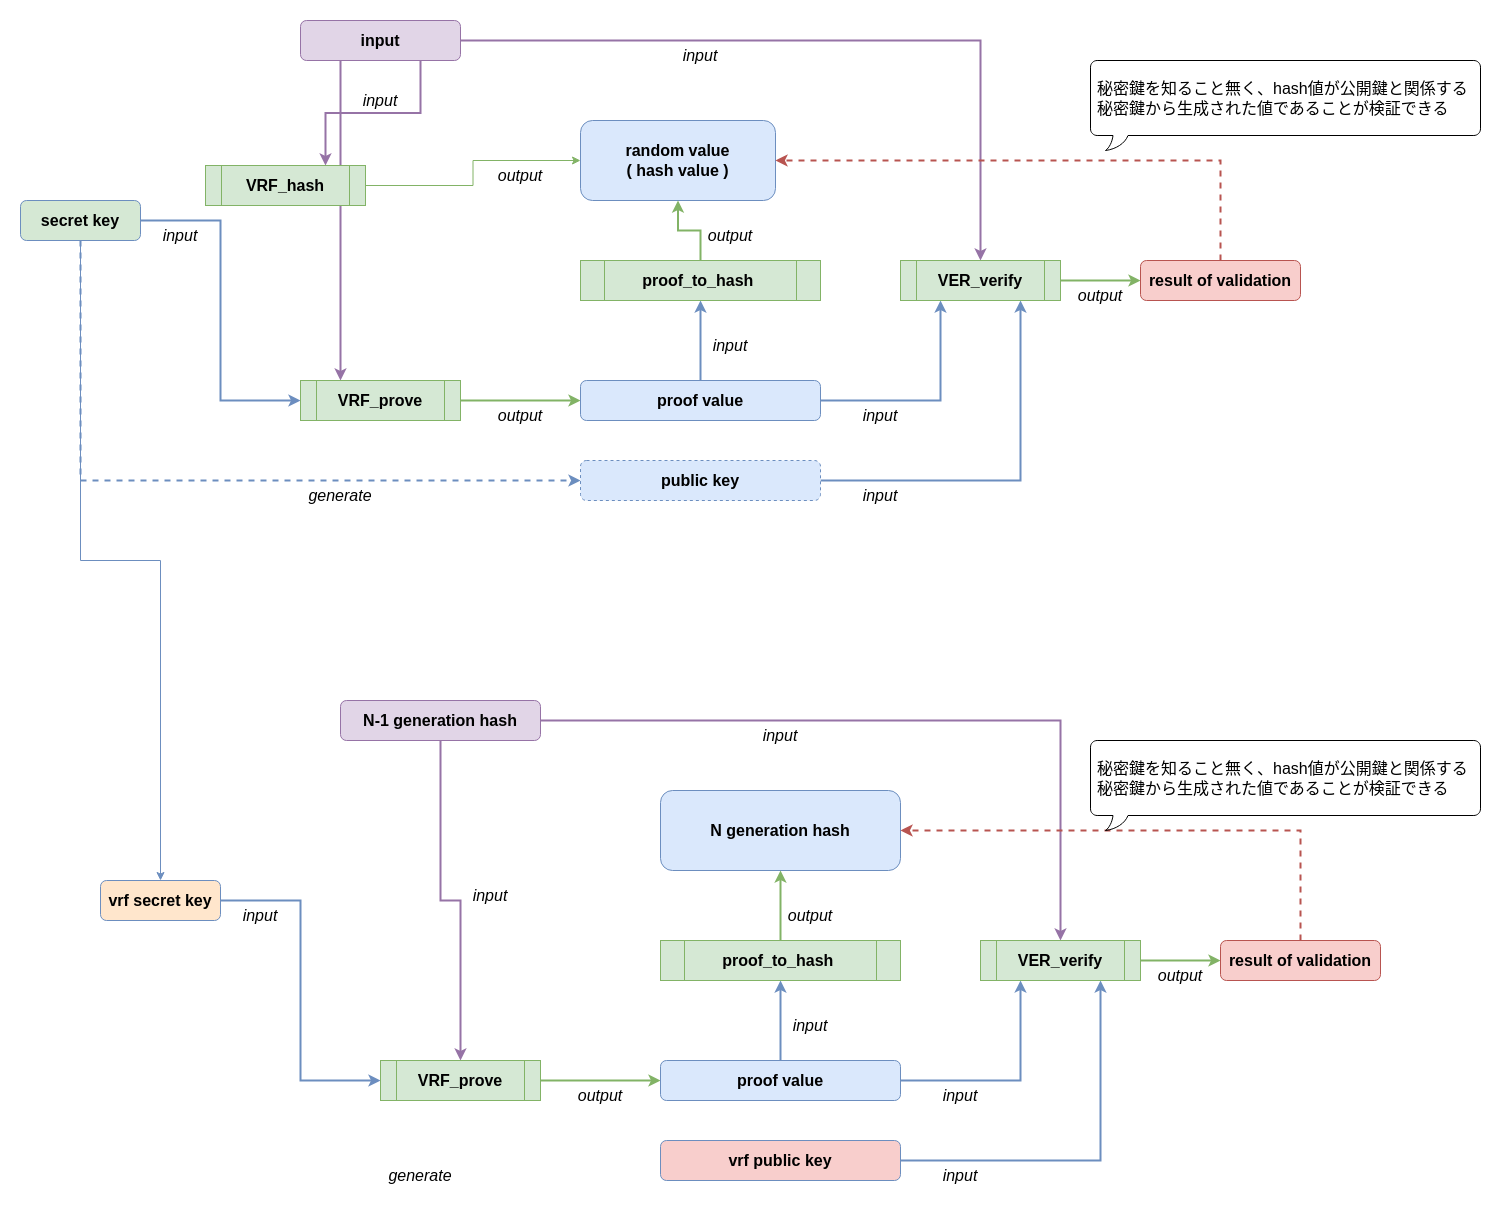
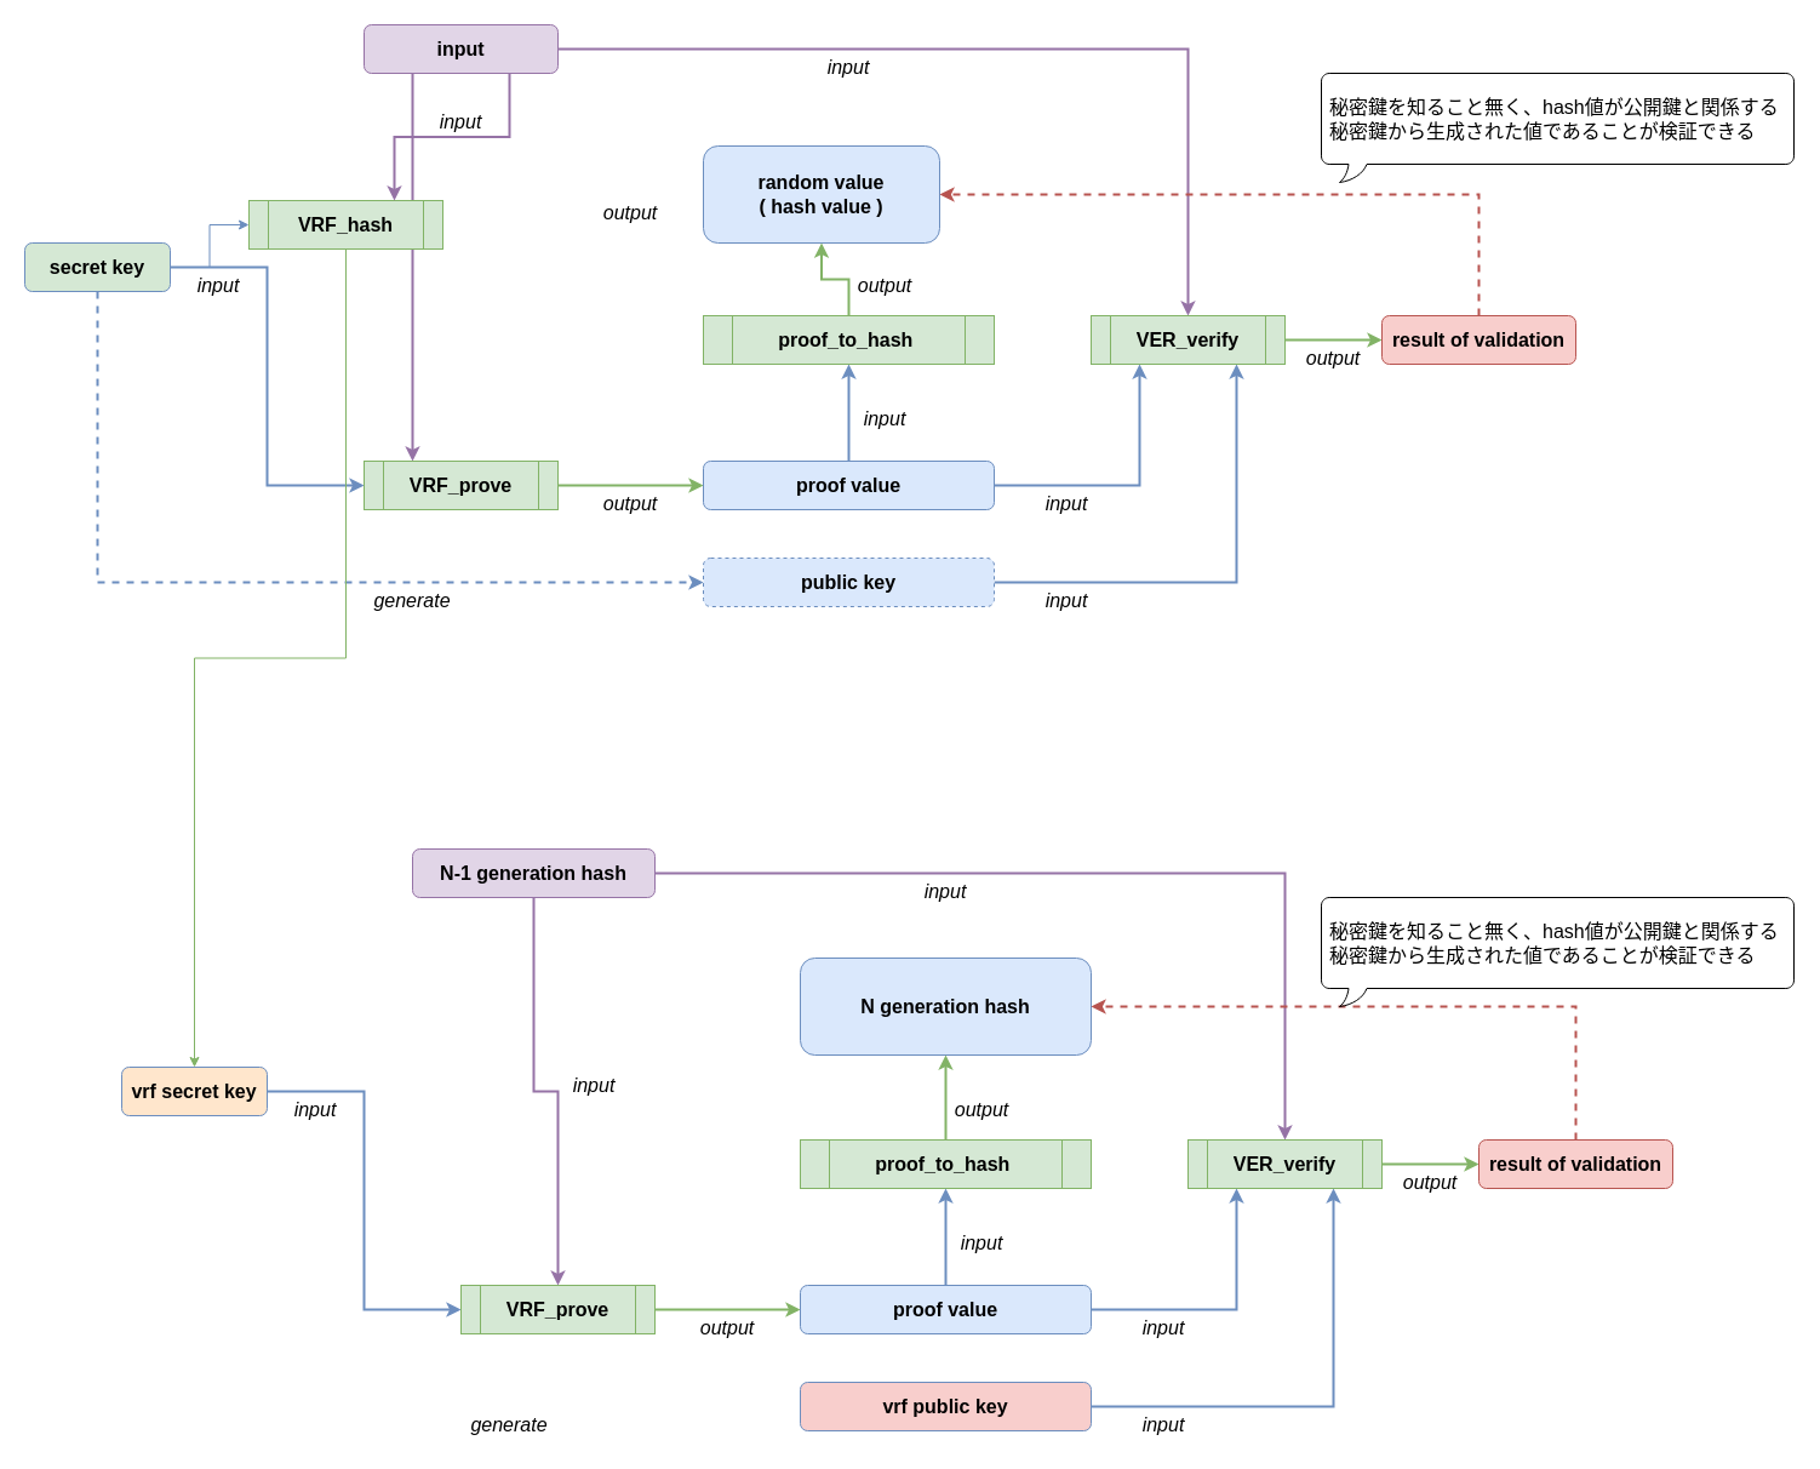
- <mxCell id="9" style="edgeStyle=orthogonalEdgeStyle;rounded=0;orthogonalLoop=1;jettySize=auto;html=1;entryX=0;entryY=0.5;entryDx=0;entryDy=0;fontSize=16;strokeWidth=1;fillColor=#d5e8d4;strokeColor=#82b366;" edge="1" parent="1" source="10" target="14"><mxGeometry relative="1" as="geometry" /></mxCell>
+ <mxCell id="9" style="edgeStyle=orthogonalEdgeStyle;rounded=0;orthogonalLoop=1;jettySize=auto;html=1;fontSize=16;strokeWidth=1;fillColor=#d5e8d4;strokeColor=#82b366;" edge="1" parent="1" source="10" target="39"><mxGeometry relative="1" as="geometry" /></mxCell>
- <mxCell id="3" style="edgeStyle=orthogonalEdgeStyle;rounded=0;orthogonalLoop=1;jettySize=auto;html=1;fontSize=16;strokeWidth=1;fillColor=#dae8fc;strokeColor=#6c8ebf;" edge="1" parent="1" source="6" target="39"><mxGeometry relative="1" as="geometry" /></mxCell>
+ <mxCell id="3" style="edgeStyle=orthogonalEdgeStyle;rounded=0;orthogonalLoop=1;jettySize=auto;html=1;entryX=0;entryY=0.5;entryDx=0;entryDy=0;fontSize=16;strokeWidth=1;fillColor=#dae8fc;strokeColor=#6c8ebf;" edge="1" parent="1" source="6" target="10"><mxGeometry relative="1" as="geometry" /></mxCell>
